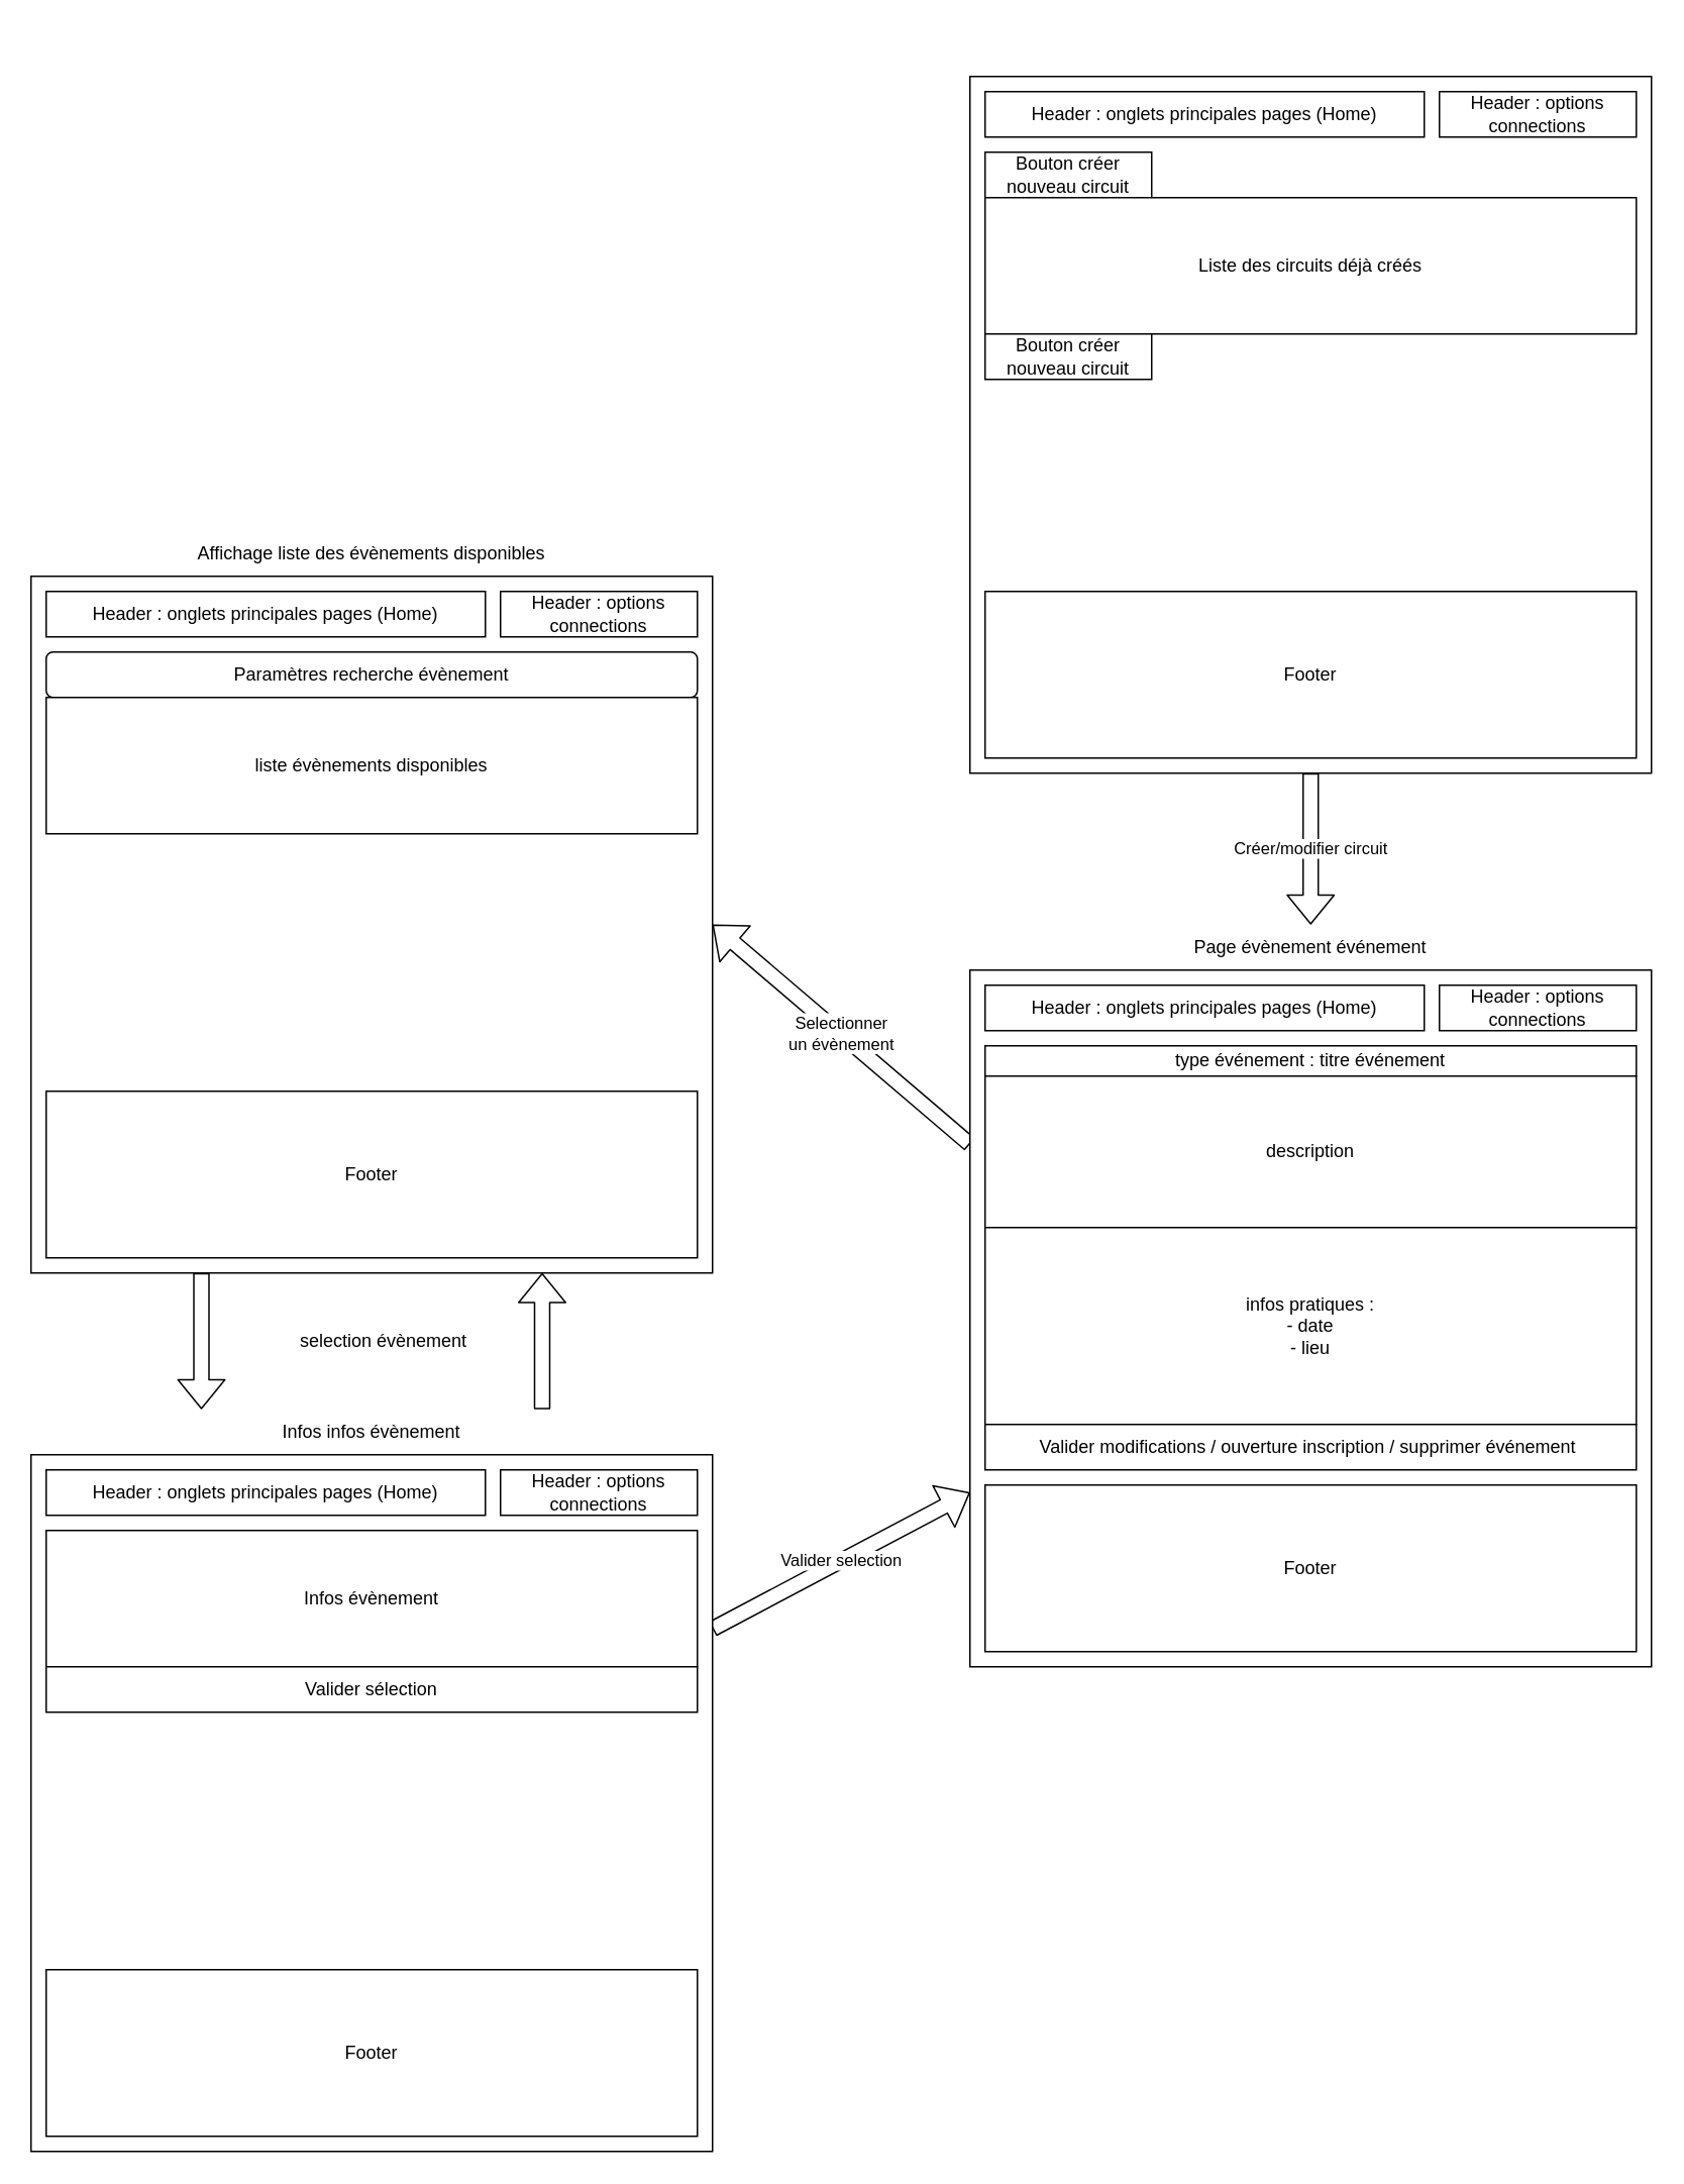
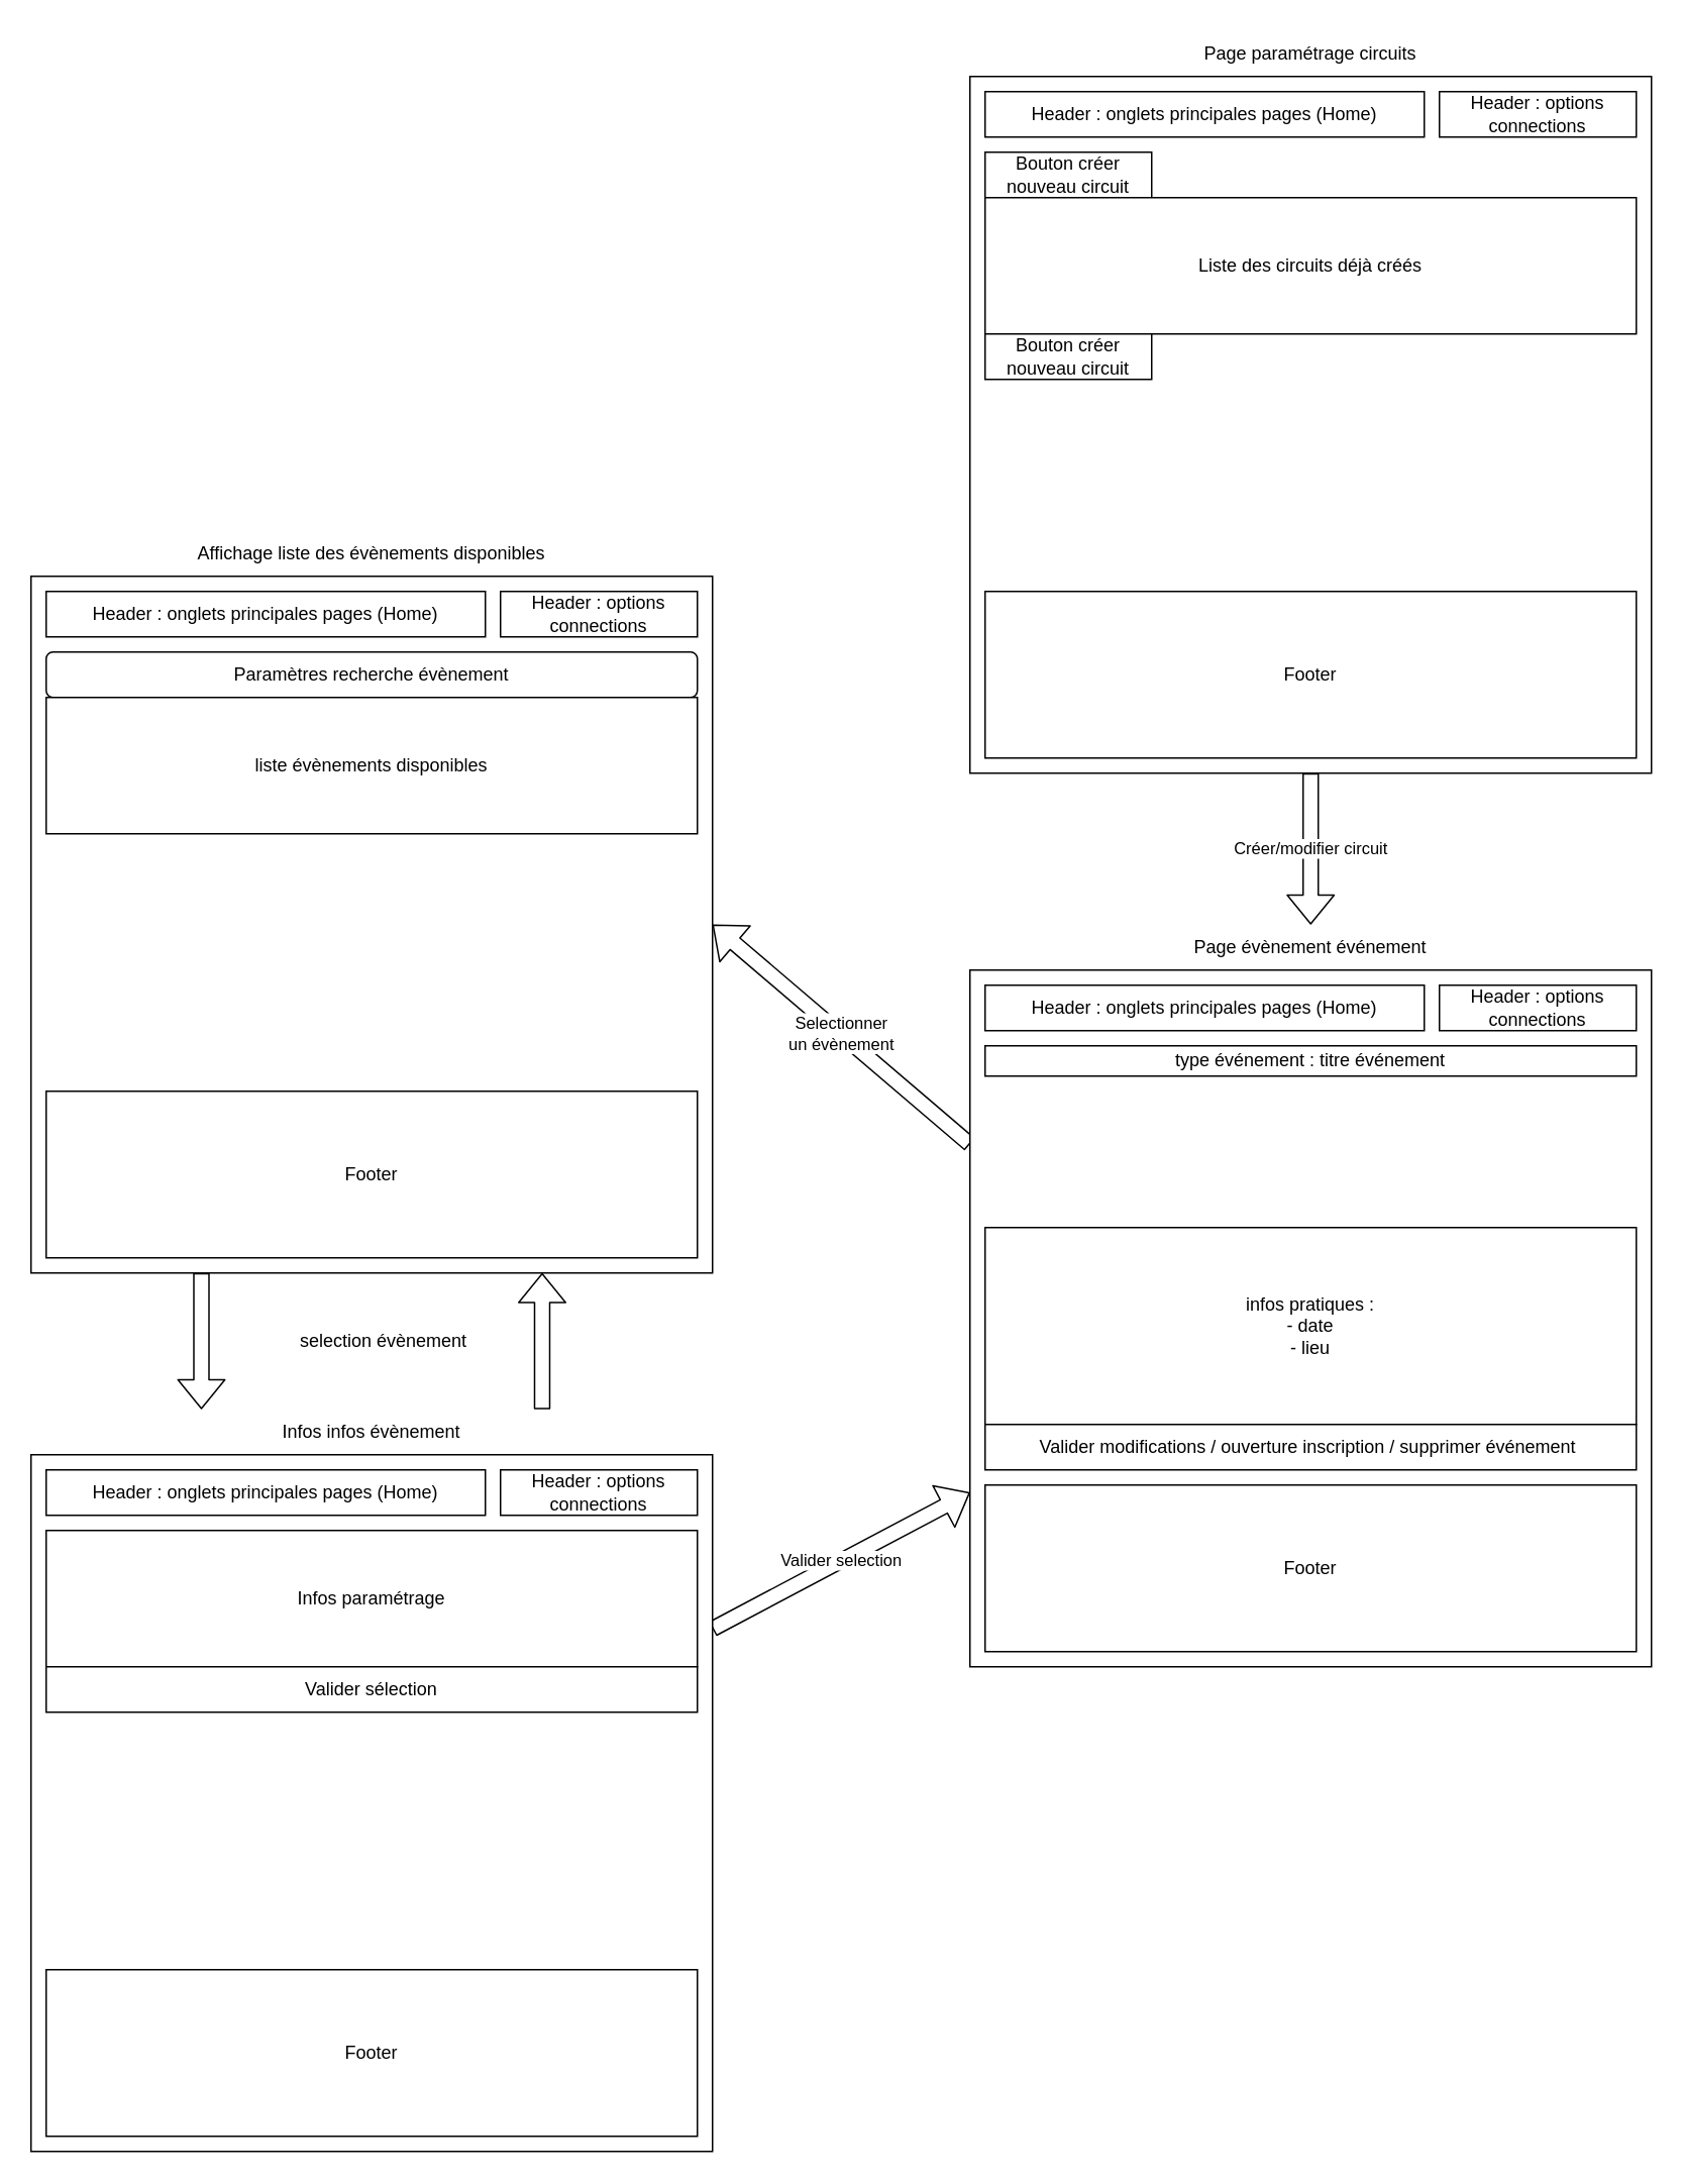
+ <mxCell id="15" value="Page paramétrage circuits" style="text;html=1;strokeColor=none;fillColor=none;align=center;verticalAlign=middle;whiteSpace=wrap;rounded=0;" parent="1" vertex="1"><mxGeometry x="640" y="20" width="450" height="30" as="geometry" /></mxCell>
- <mxCell id="9" value="description" style="rounded=0;whiteSpace=wrap;html=1;" parent="1" vertex="1"><mxGeometry x="650" y="710" width="430" height="100" as="geometry" /></mxCell>
- <mxCell id="36" value="Infos évènement" style="rounded=0;whiteSpace=wrap;html=1;" parent="1" vertex="1"><mxGeometry x="30" y="1010" width="430" height="90" as="geometry" /></mxCell>
+ <mxCell id="36" value="Infos paramétrage" style="rounded=0;whiteSpace=wrap;html=1;" parent="1" vertex="1"><mxGeometry x="30" y="1010" width="430" height="90" as="geometry" /></mxCell>
